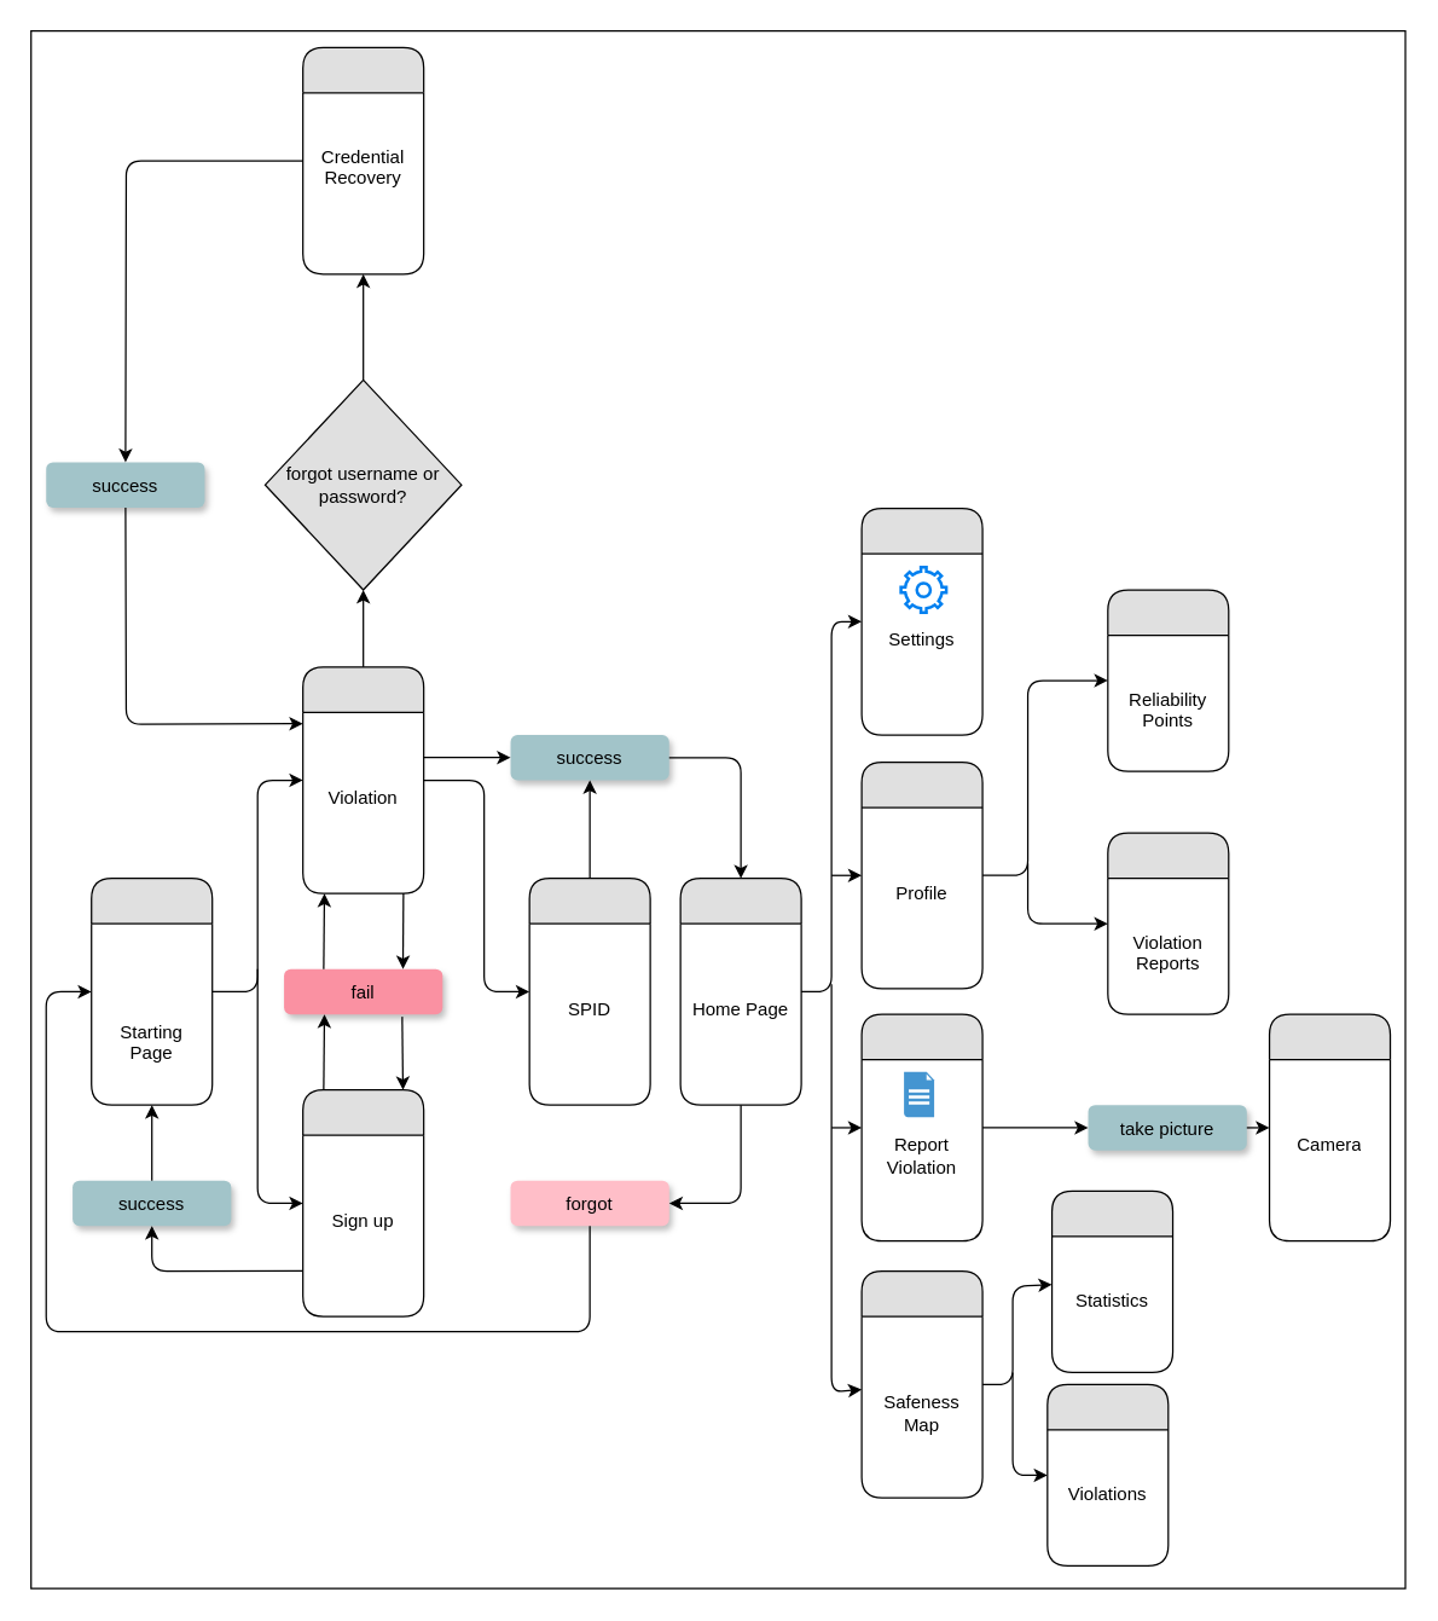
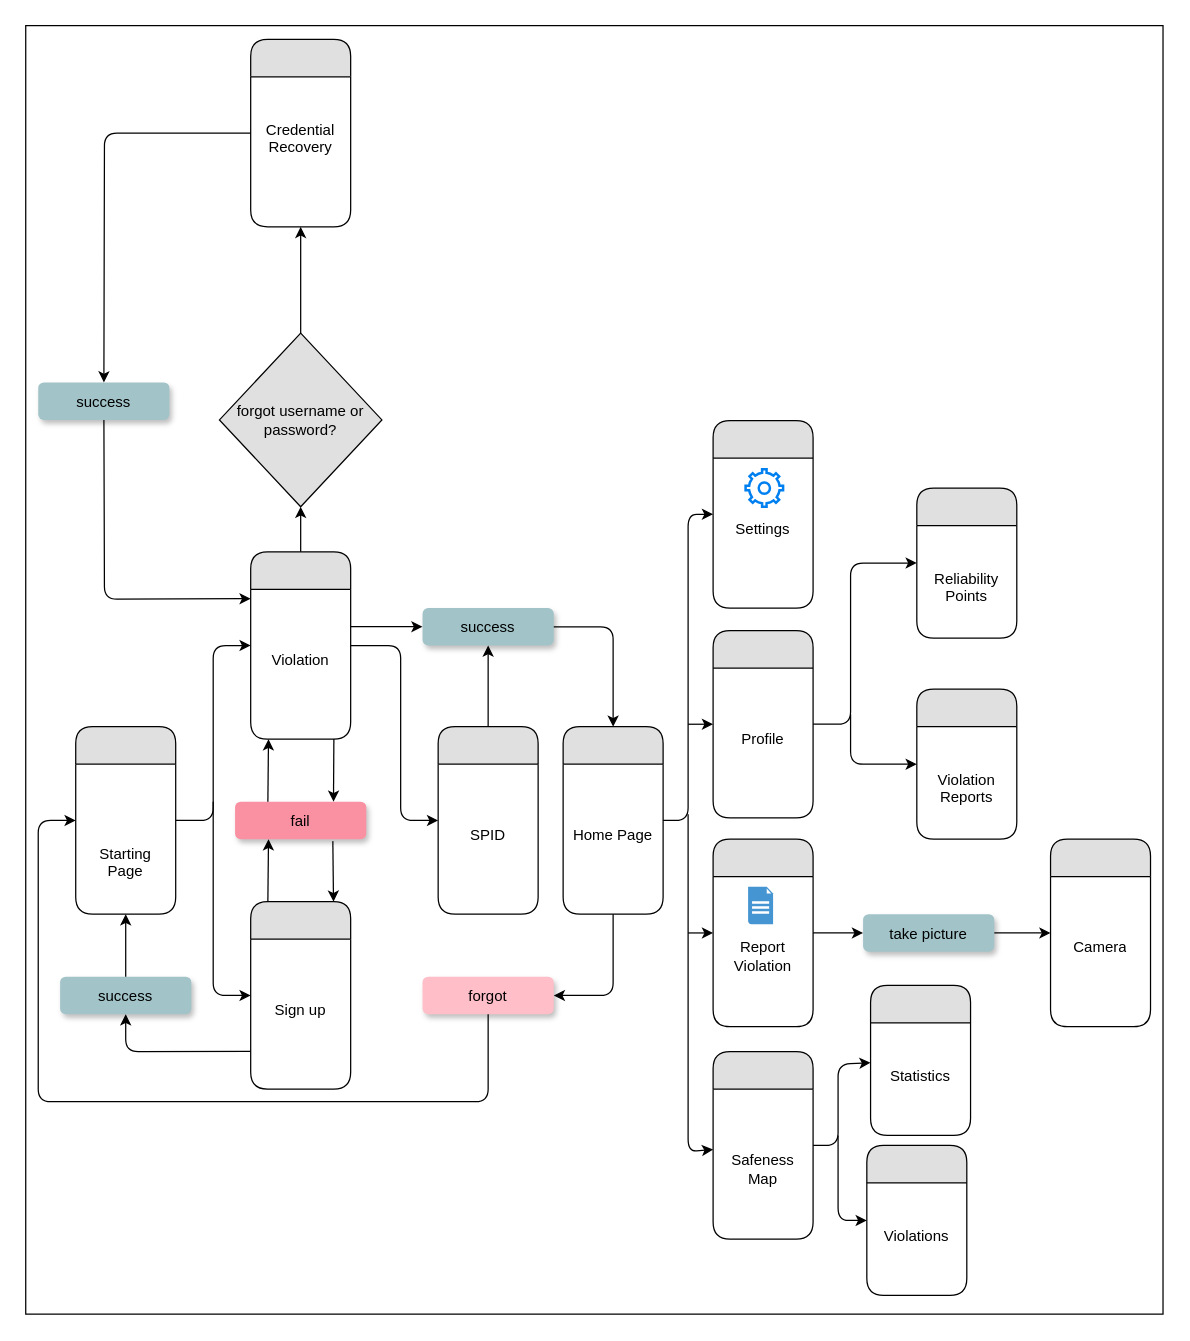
- <mxCell id="14" value="forgot username or password?" style="rhombus;whiteSpace=wrap;html=1;fillColor=#e0e0e0" parent="1" vertex="1"><mxGeometry x="175" y="251" width="130" height="139" as="geometry" /></mxCell>
+ <mxCell id="14" value="forgot username or password?" style="rhombus;whiteSpace=wrap;html=1;fillColor=#e0e0e0" parent="1" vertex="1"><mxGeometry x="175" y="266" width="130" height="139" as="geometry" /></mxCell>
- <mxCell id="60" value="take picture" style="shadow=1;fillColor=#A2C4C9;strokeColor=none;rounded=1;" parent="1" vertex="1"><mxGeometry x="720" y="731" width="105" height="30" as="geometry" /></mxCell>
+ <mxCell id="60" value="take picture" style="shadow=1;fillColor=#A2C4C9;strokeColor=none;rounded=1;" parent="1" vertex="1"><mxGeometry x="690" y="731" width="105" height="30" as="geometry" /></mxCell>
